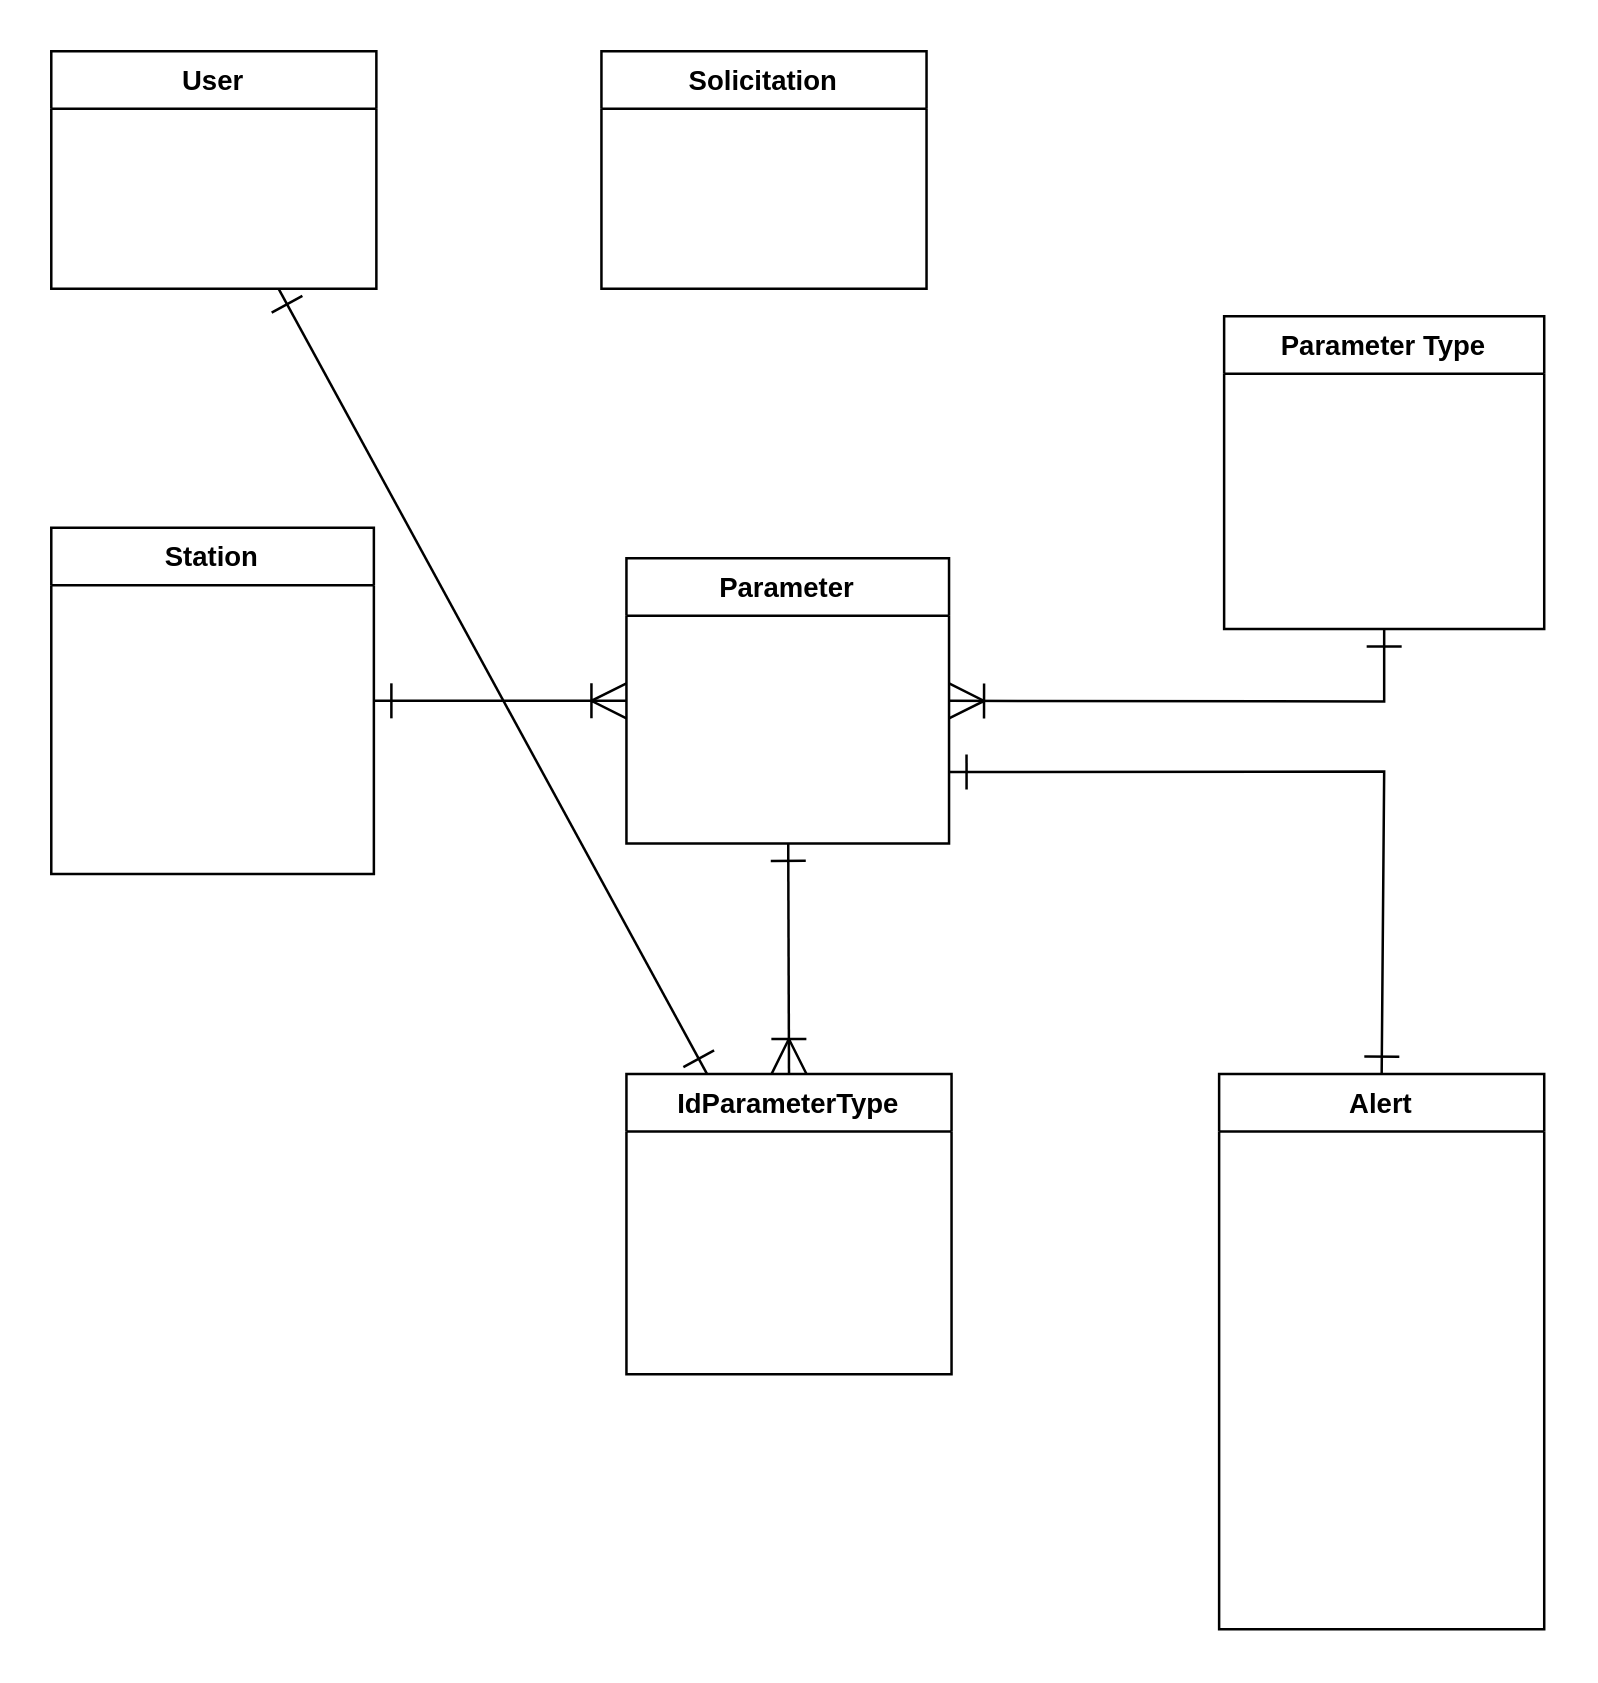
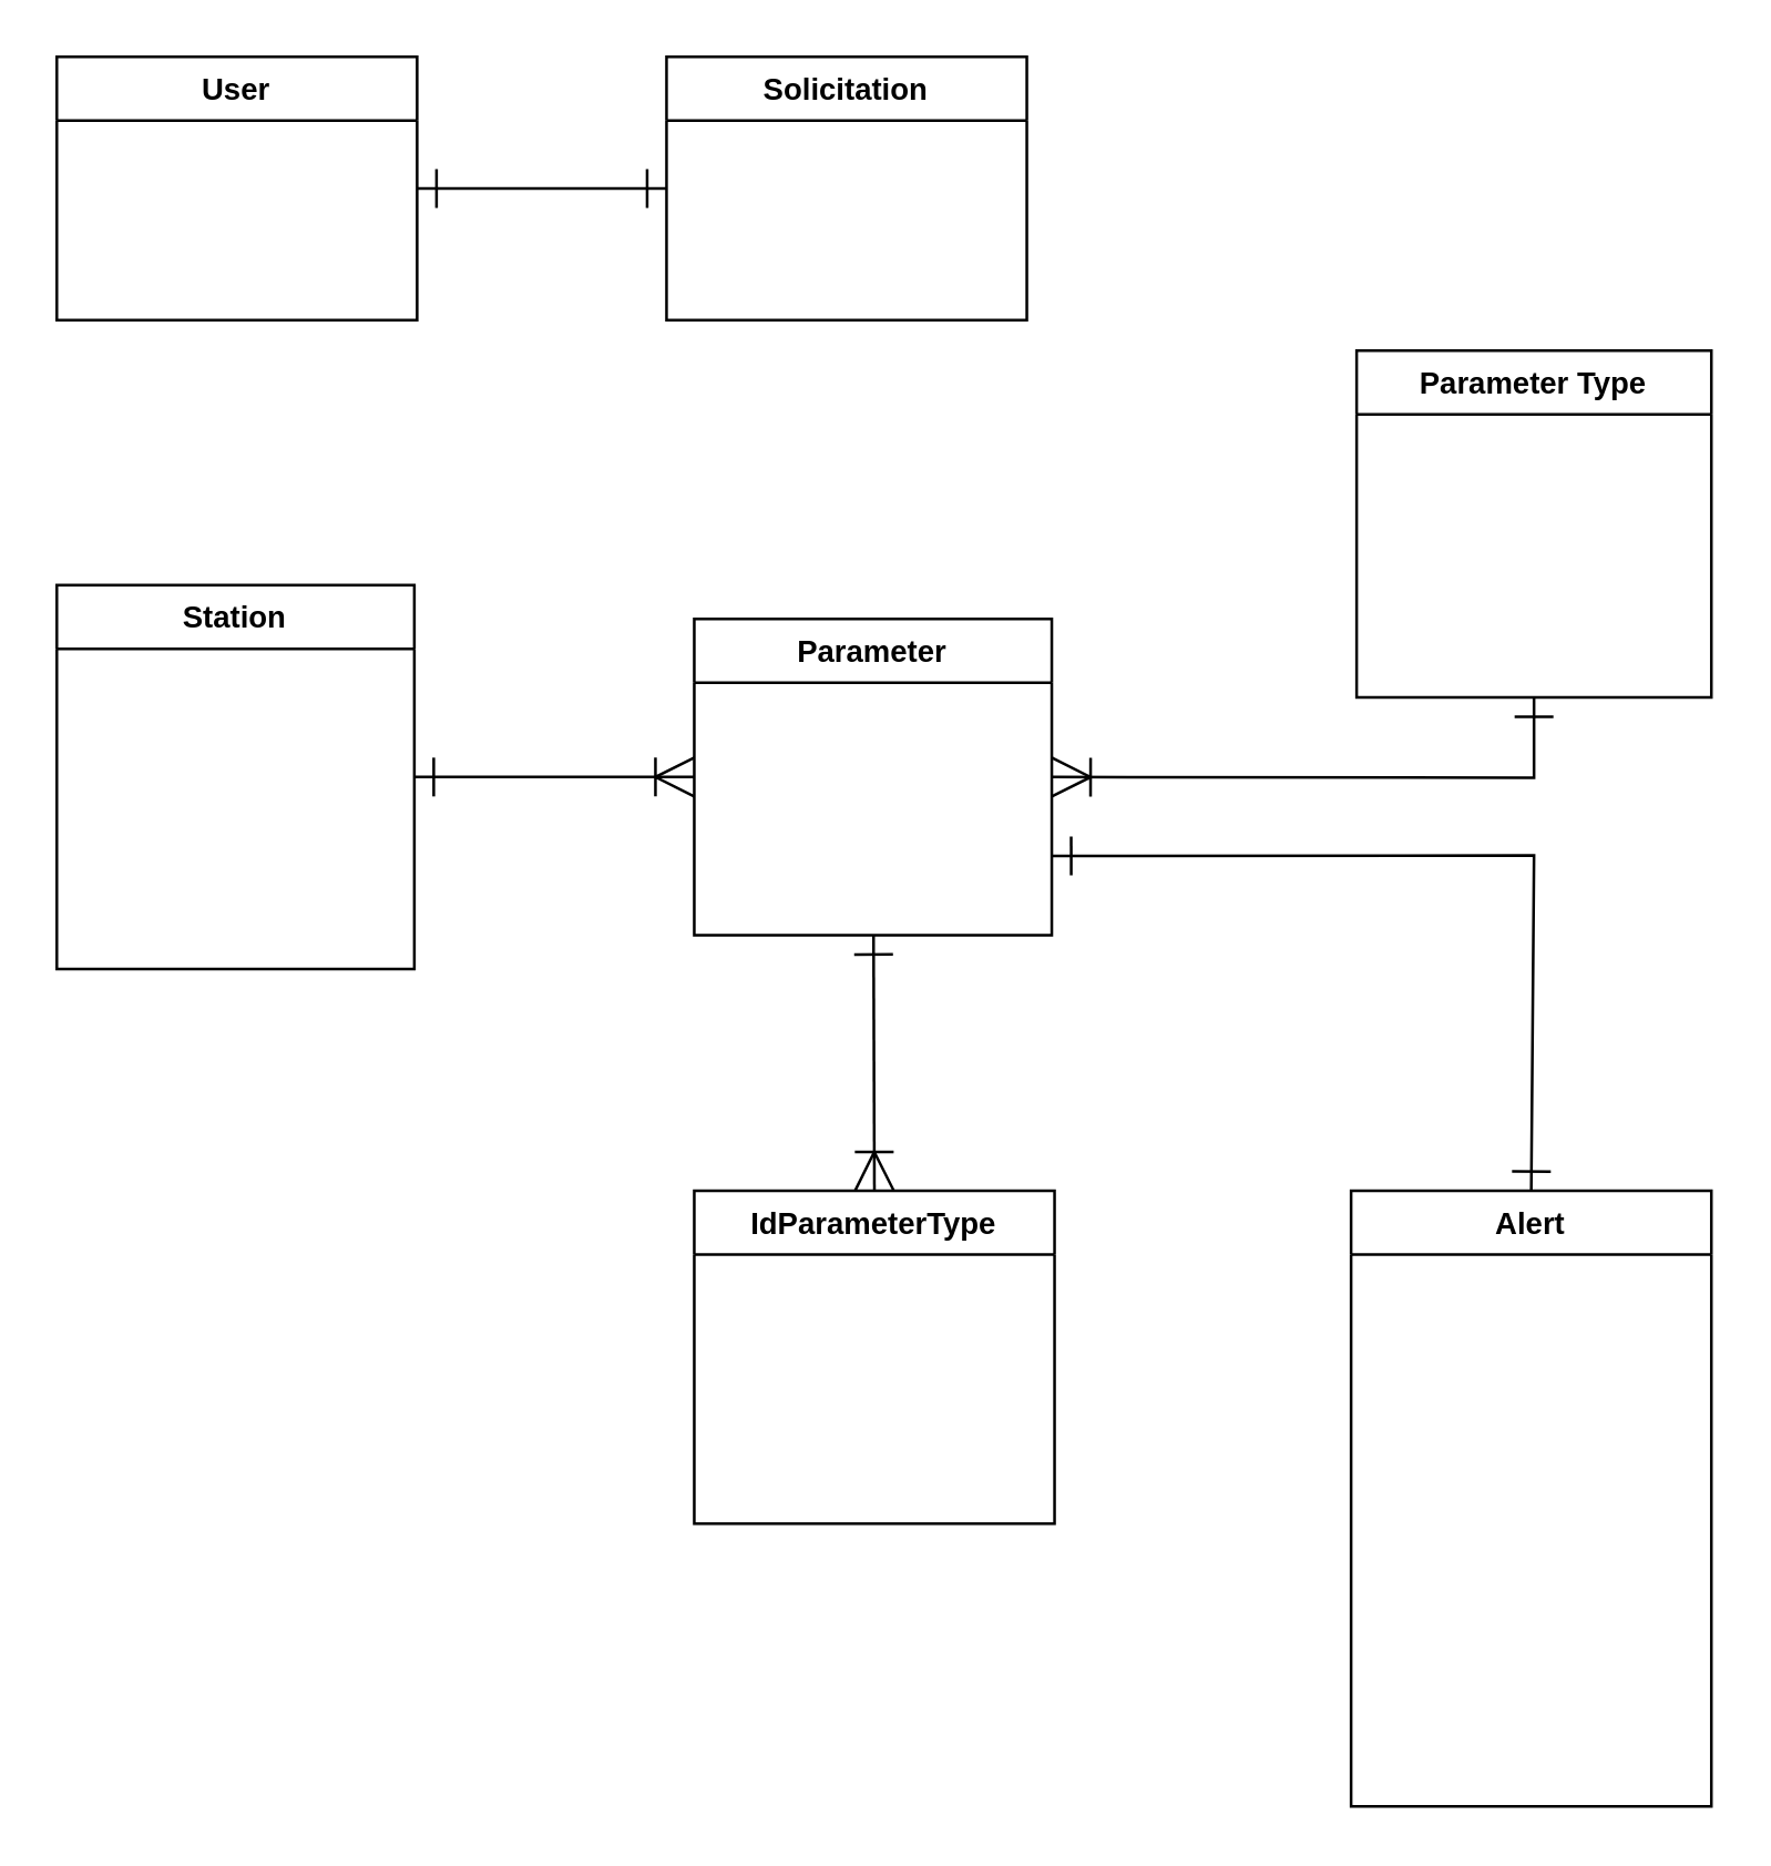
- <mxCell id="4" style="edgeStyle=none;html=1;fontFamily=Helvetica;fontSize=12;startArrow=ERone;startFill=0;endArrow=ERone;endFill=0;rounded=0;startSize=12;endSize=12;" parent="1" source="5" target="13" edge="1"><mxGeometry relative="1" as="geometry" /></mxCell>
+ <mxCell id="4" style="edgeStyle=none;html=1;entryX=0;entryY=0.5;entryDx=0;entryDy=0;fontFamily=Helvetica;fontSize=12;startArrow=ERone;startFill=0;endArrow=ERone;endFill=0;rounded=0;startSize=12;endSize=12;" parent="1" source="5" target="2" edge="1"><mxGeometry relative="1" as="geometry" /></mxCell>
